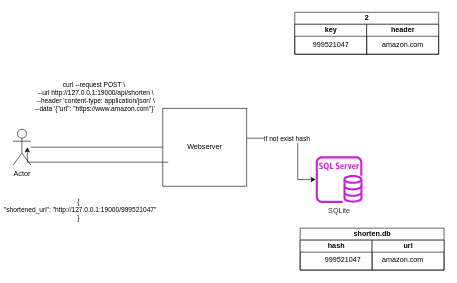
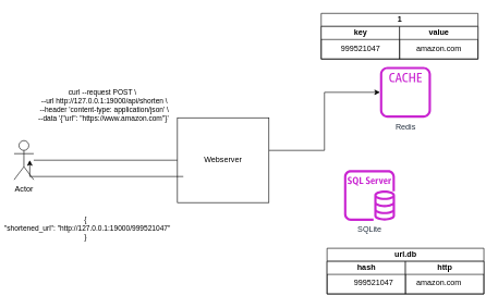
- <mxCell id="14" value="2" style="swimlane;childLayout=stackLayout;resizeParent=1;resizeParentMax=0;startSize=20;html=1;" vertex="1" parent="1"><mxGeometry x="490" y="20" width="240" height="70" as="geometry" /></mxCell>
+ <mxCell id="14" value="1" style="swimlane;childLayout=stackLayout;resizeParent=1;resizeParentMax=0;startSize=20;html=1;" vertex="1" parent="1"><mxGeometry x="490" y="20" width="240" height="70" as="geometry" /></mxCell>
- <mxCell id="17" value="header" style="swimlane;startSize=20;html=1;" vertex="1" parent="14"><mxGeometry x="120" y="20" width="120" height="50" as="geometry" /></mxCell>
+ <mxCell id="17" value="value" style="swimlane;startSize=20;html=1;" vertex="1" parent="14"><mxGeometry x="120" y="20" width="120" height="50" as="geometry" /></mxCell>
+ <mxCell id="9" value="Redis" style="sketch=0;outlineConnect=0;fontColor=#232F3E;gradientColor=none;fillColor=#C925D1;strokeColor=none;dashed=0;verticalLabelPosition=bottom;verticalAlign=top;align=center;html=1;fontSize=12;fontStyle=0;aspect=fixed;pointerEvents=1;shape=mxgraph.aws4.cache_node;" vertex="1" parent="1"><mxGeometry x="580" y="102" width="78" height="78" as="geometry" /></mxCell>
+ <mxCell id="5" style="edgeStyle=orthogonalEdgeStyle;rounded=0;orthogonalLoop=1;jettySize=auto;html=1;" edge="1" parent="1" source="8" target="9"><mxGeometry relative="1" as="geometry"><Array as="points"><mxPoint x="495" y="230" /><mxPoint x="495" y="141" /></Array></mxGeometry></mxCell>
- <mxCell id="6" style="edgeStyle=orthogonalEdgeStyle;rounded=0;orthogonalLoop=1;jettySize=auto;html=1;" edge="1" parent="1" source="8" target="10"><mxGeometry relative="1" as="geometry"><Array as="points"><mxPoint x="495" y="230" /><mxPoint x="495" y="299" /></Array></mxGeometry></mxCell>
- <mxCell id="7" value="if not exist hash" style="edgeLabel;html=1;align=center;verticalAlign=middle;resizable=0;points=[];" vertex="1" connectable="0" parent="6"><mxGeometry x="-0.489" y="4" relative="1" as="geometry"><mxPoint x="19" y="4" as="offset" /></mxGeometry></mxCell>
- <mxCell id="11" value="shorten.db" style="swimlane;childLayout=stackLayout;resizeParent=1;resizeParentMax=0;startSize=20;html=1;" vertex="1" parent="1"><mxGeometry x="499" y="380" width="240" height="70" as="geometry" /></mxCell>
+ <mxCell id="11" value="url.db" style="swimlane;childLayout=stackLayout;resizeParent=1;resizeParentMax=0;startSize=20;html=1;" vertex="1" parent="1"><mxGeometry x="499" y="380" width="240" height="70" as="geometry" /></mxCell>
- <mxCell id="13" value="url" style="swimlane;startSize=20;html=1;" vertex="1" parent="11"><mxGeometry x="120" y="20" width="120" height="50" as="geometry" /></mxCell>
+ <mxCell id="13" value="http" style="swimlane;startSize=20;html=1;" vertex="1" parent="11"><mxGeometry x="120" y="20" width="120" height="50" as="geometry" /></mxCell>
